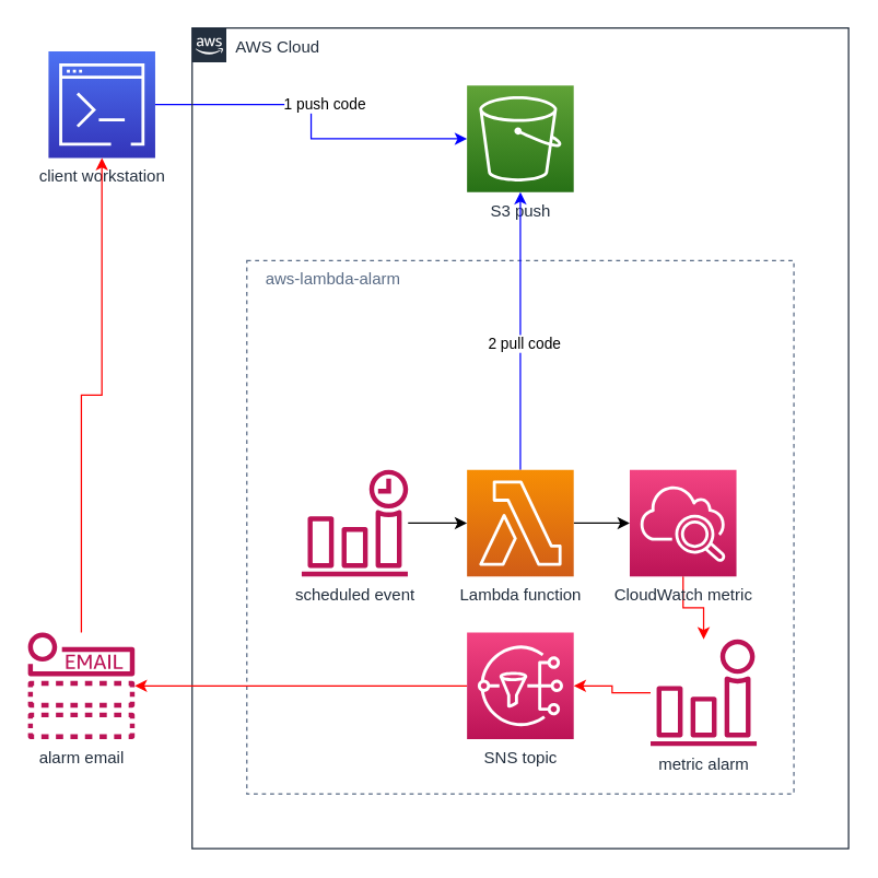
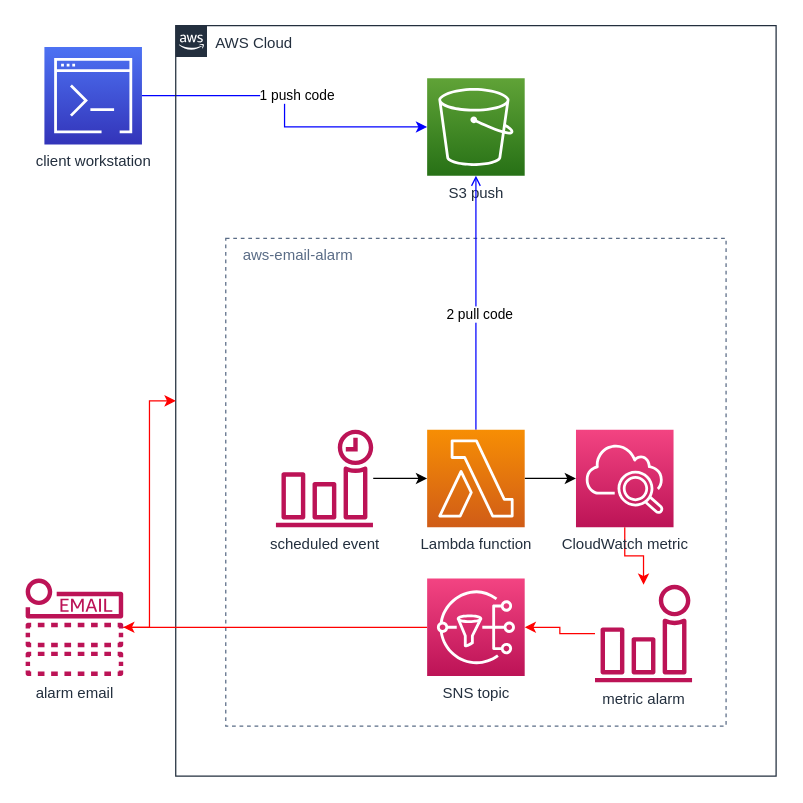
- <mxCell id="8" style="edgeStyle=orthogonalEdgeStyle;rounded=0;orthogonalLoop=1;jettySize=auto;html=1;strokeColor=#0000FF;" edge="1" parent="1" source="11" target="6"><mxGeometry relative="1" as="geometry" /></mxCell>
+ <mxCell id="8" style="edgeStyle=orthogonalEdgeStyle;rounded=0;orthogonalLoop=1;jettySize=auto;html=1;strokeColor=#0000FF;endArrow=open;" edge="1" parent="1" source="11" target="6"><mxGeometry relative="1" as="geometry" /></mxCell>
- <mxCell id="7" value="aws-lambda-alarm" style="fillColor=none;strokeColor=#5A6C86;dashed=1;verticalAlign=top;fontStyle=0;fontColor=#5A6C86;align=left;spacingLeft=12;" vertex="1" parent="1"><mxGeometry x="180" y="190" width="400" height="390" as="geometry" /></mxCell>
+ <mxCell id="7" value="aws-email-alarm" style="fillColor=none;strokeColor=#5A6C86;dashed=1;verticalAlign=top;fontStyle=0;fontColor=#5A6C86;align=left;spacingLeft=12;" vertex="1" parent="1"><mxGeometry x="180" y="190" width="400" height="390" as="geometry" /></mxCell>
- <mxCell id="14" style="edgeStyle=orthogonalEdgeStyle;rounded=0;orthogonalLoop=1;jettySize=auto;html=1;entryX=0.5;entryY=1;entryDx=0;entryDy=0;entryPerimeter=0;strokeColor=#FF0000;" edge="1" parent="1" source="15" target="4"><mxGeometry relative="1" as="geometry" /></mxCell>
+ <mxCell id="14" style="edgeStyle=orthogonalEdgeStyle;rounded=0;orthogonalLoop=1;jettySize=auto;html=1;strokeColor=#FF0000;" edge="1" parent="1" source="15" target="5"><mxGeometry relative="1" as="geometry" /></mxCell>
